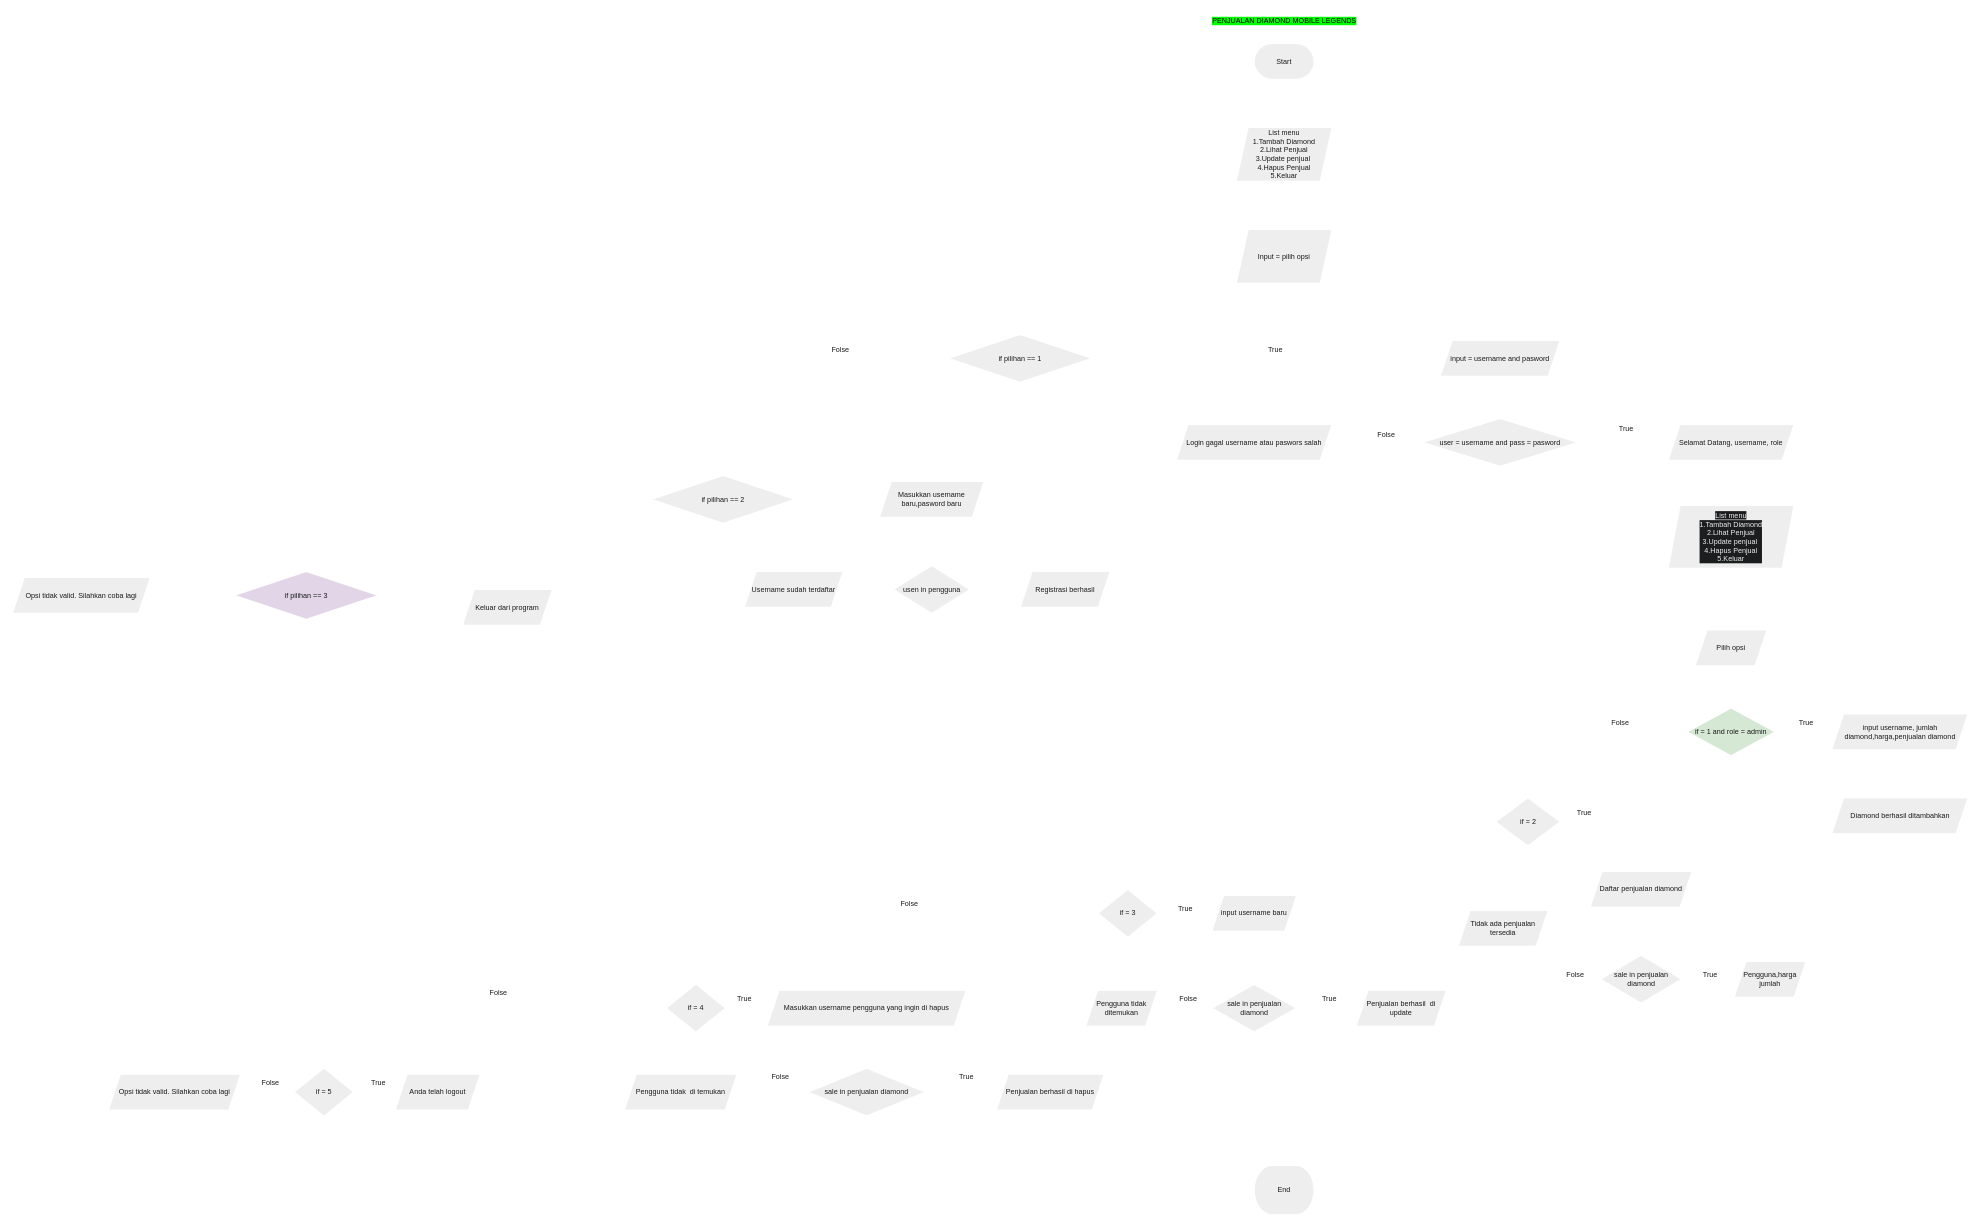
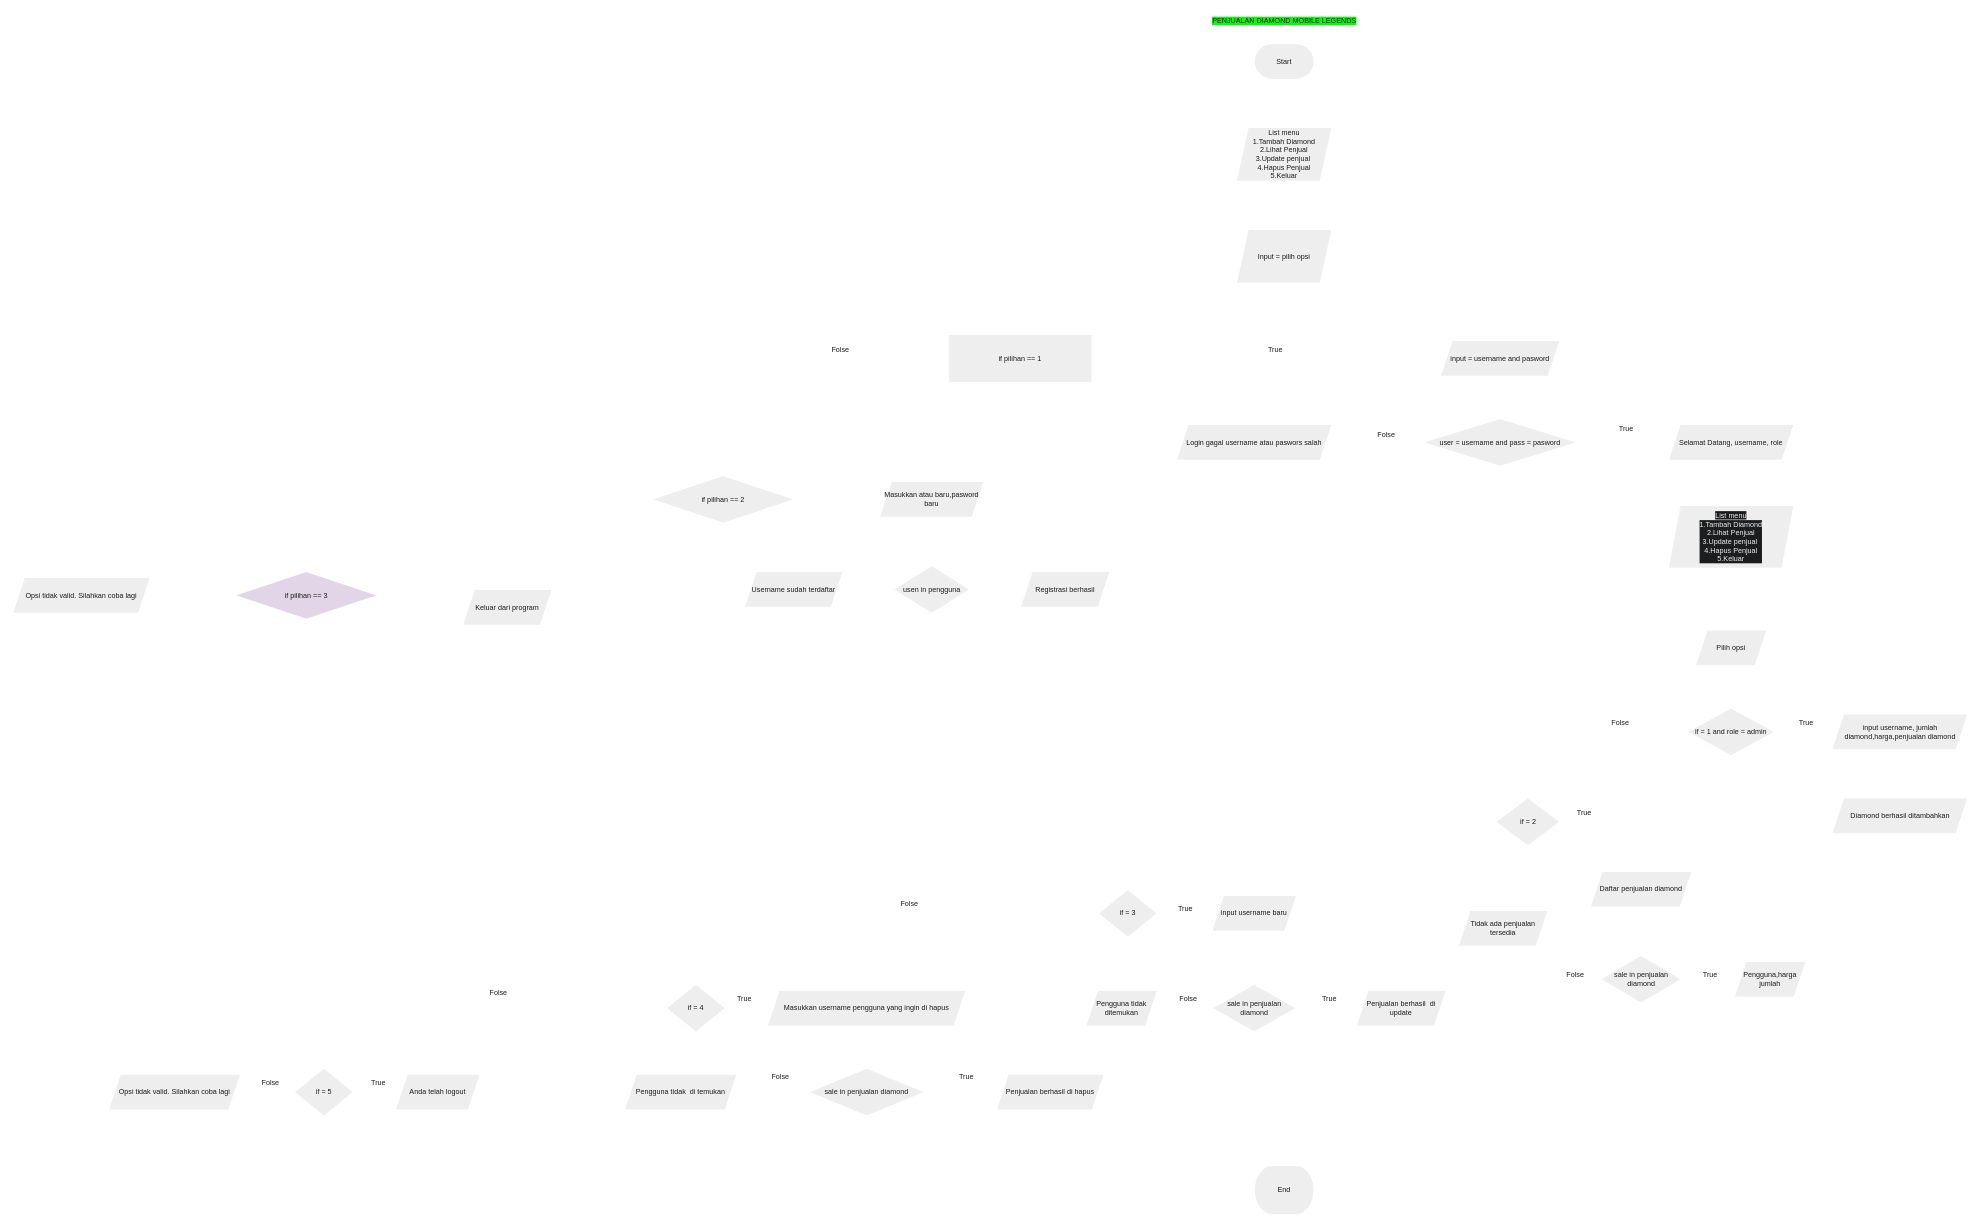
- <mxCell id="11" value="if pilihan == 1" style="rhombus;whiteSpace=wrap;html=1;strokeWidth=2;labelBackgroundColor=none;fillColor=#EEEEEE;strokeColor=#FFFFFF;fontColor=#1A1A1A;" parent="1" vertex="1"><mxGeometry x="1580" y="557" width="240" height="80" as="geometry" /></mxCell>
+ <mxCell id="11" value="if pilihan == 1" style="whiteSpace=wrap;html=1;strokeWidth=2;labelBackgroundColor=none;fillColor=#EEEEEE;strokeColor=#FFFFFF;fontColor=#1A1A1A;rounded=0;" parent="1" vertex="1"><mxGeometry x="1580" y="557" width="240" height="80" as="geometry" /></mxCell>
- <mxCell id="89" value="Masukkan username baru,pasword baru" style="shape=parallelogram;perimeter=parallelogramPerimeter;whiteSpace=wrap;html=1;fixedSize=1;strokeWidth=2;labelBackgroundColor=none;fillColor=#EEEEEE;strokeColor=#FFFFFF;fontColor=#1A1A1A;" vertex="1" parent="1"><mxGeometry x="1465" y="802" width="175" height="60" as="geometry" /></mxCell>
+ <mxCell id="89" value="Masukkan atau baru,pasword baru" style="shape=parallelogram;perimeter=parallelogramPerimeter;whiteSpace=wrap;html=1;fixedSize=1;strokeWidth=2;labelBackgroundColor=none;fillColor=#EEEEEE;strokeColor=#FFFFFF;fontColor=#1A1A1A;" vertex="1" parent="1"><mxGeometry x="1465" y="802" width="175" height="60" as="geometry" /></mxCell>
- <mxCell id="30" value="if = 1 and role = admin" style="rhombus;whiteSpace=wrap;html=1;strokeWidth=2;labelBackgroundColor=none;fillColor=#d5e8d4;strokeColor=#FFFFFF;fontColor=#1A1A1A;" vertex="1" parent="1"><mxGeometry x="2811.25" y="1179.5" width="147.5" height="80" as="geometry" /></mxCell>
+ <mxCell id="30" value="if = 1 and role = admin" style="rhombus;whiteSpace=wrap;html=1;strokeWidth=2;labelBackgroundColor=none;fillColor=#EEEEEE;strokeColor=#FFFFFF;fontColor=#1A1A1A;" vertex="1" parent="1"><mxGeometry x="2811.25" y="1179.5" width="147.5" height="80" as="geometry" /></mxCell>
